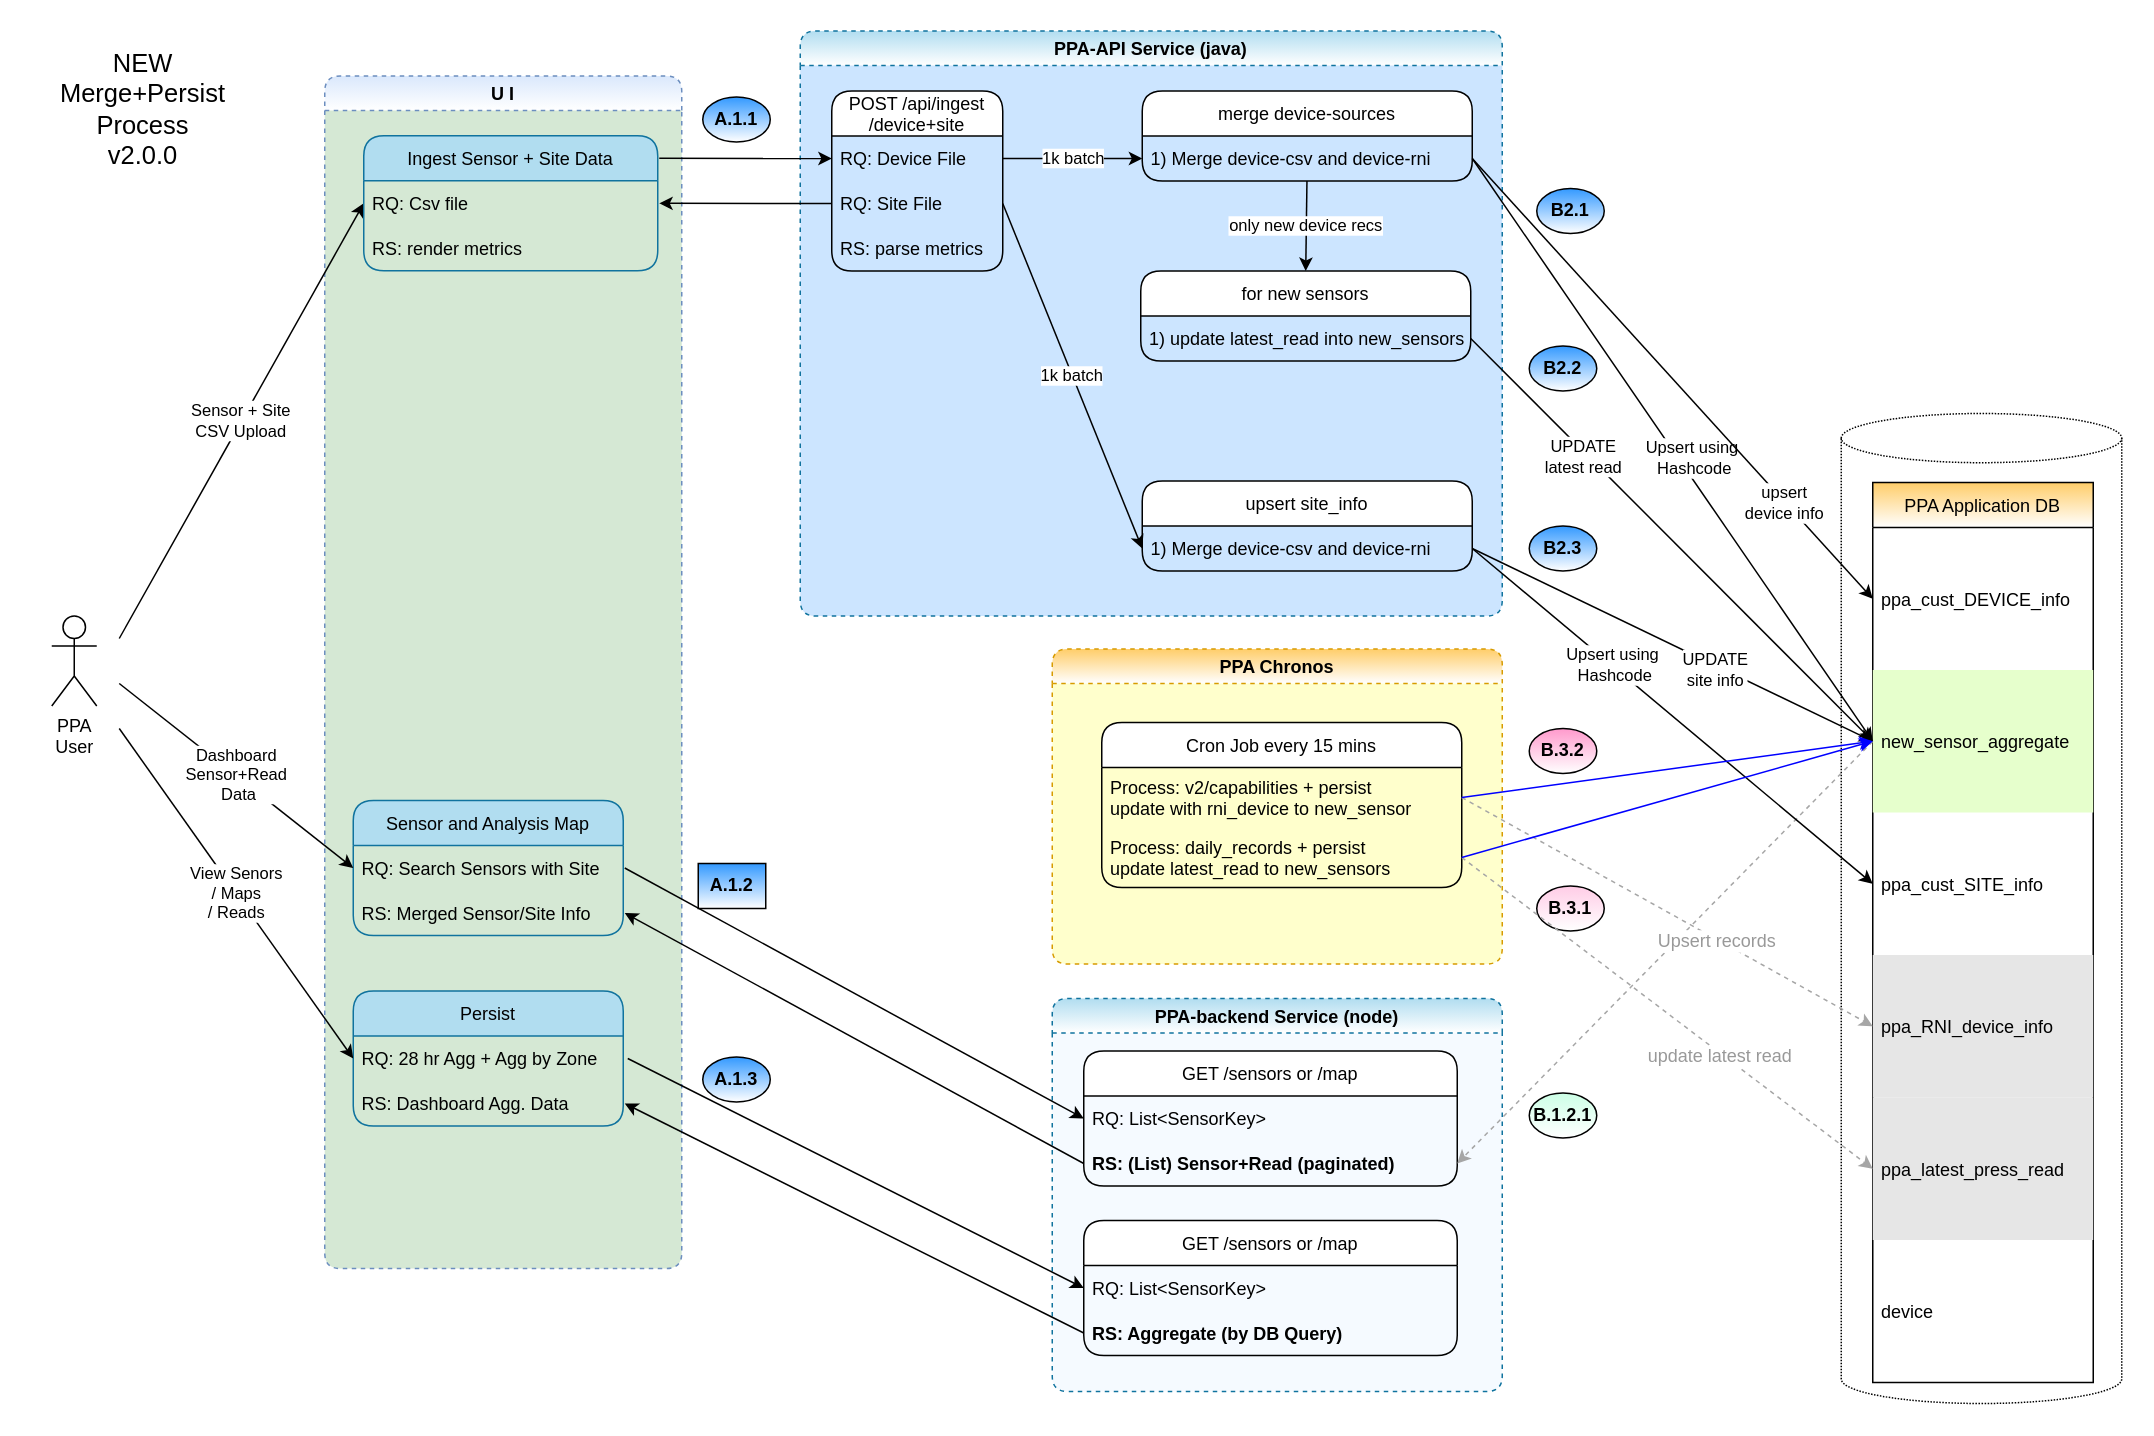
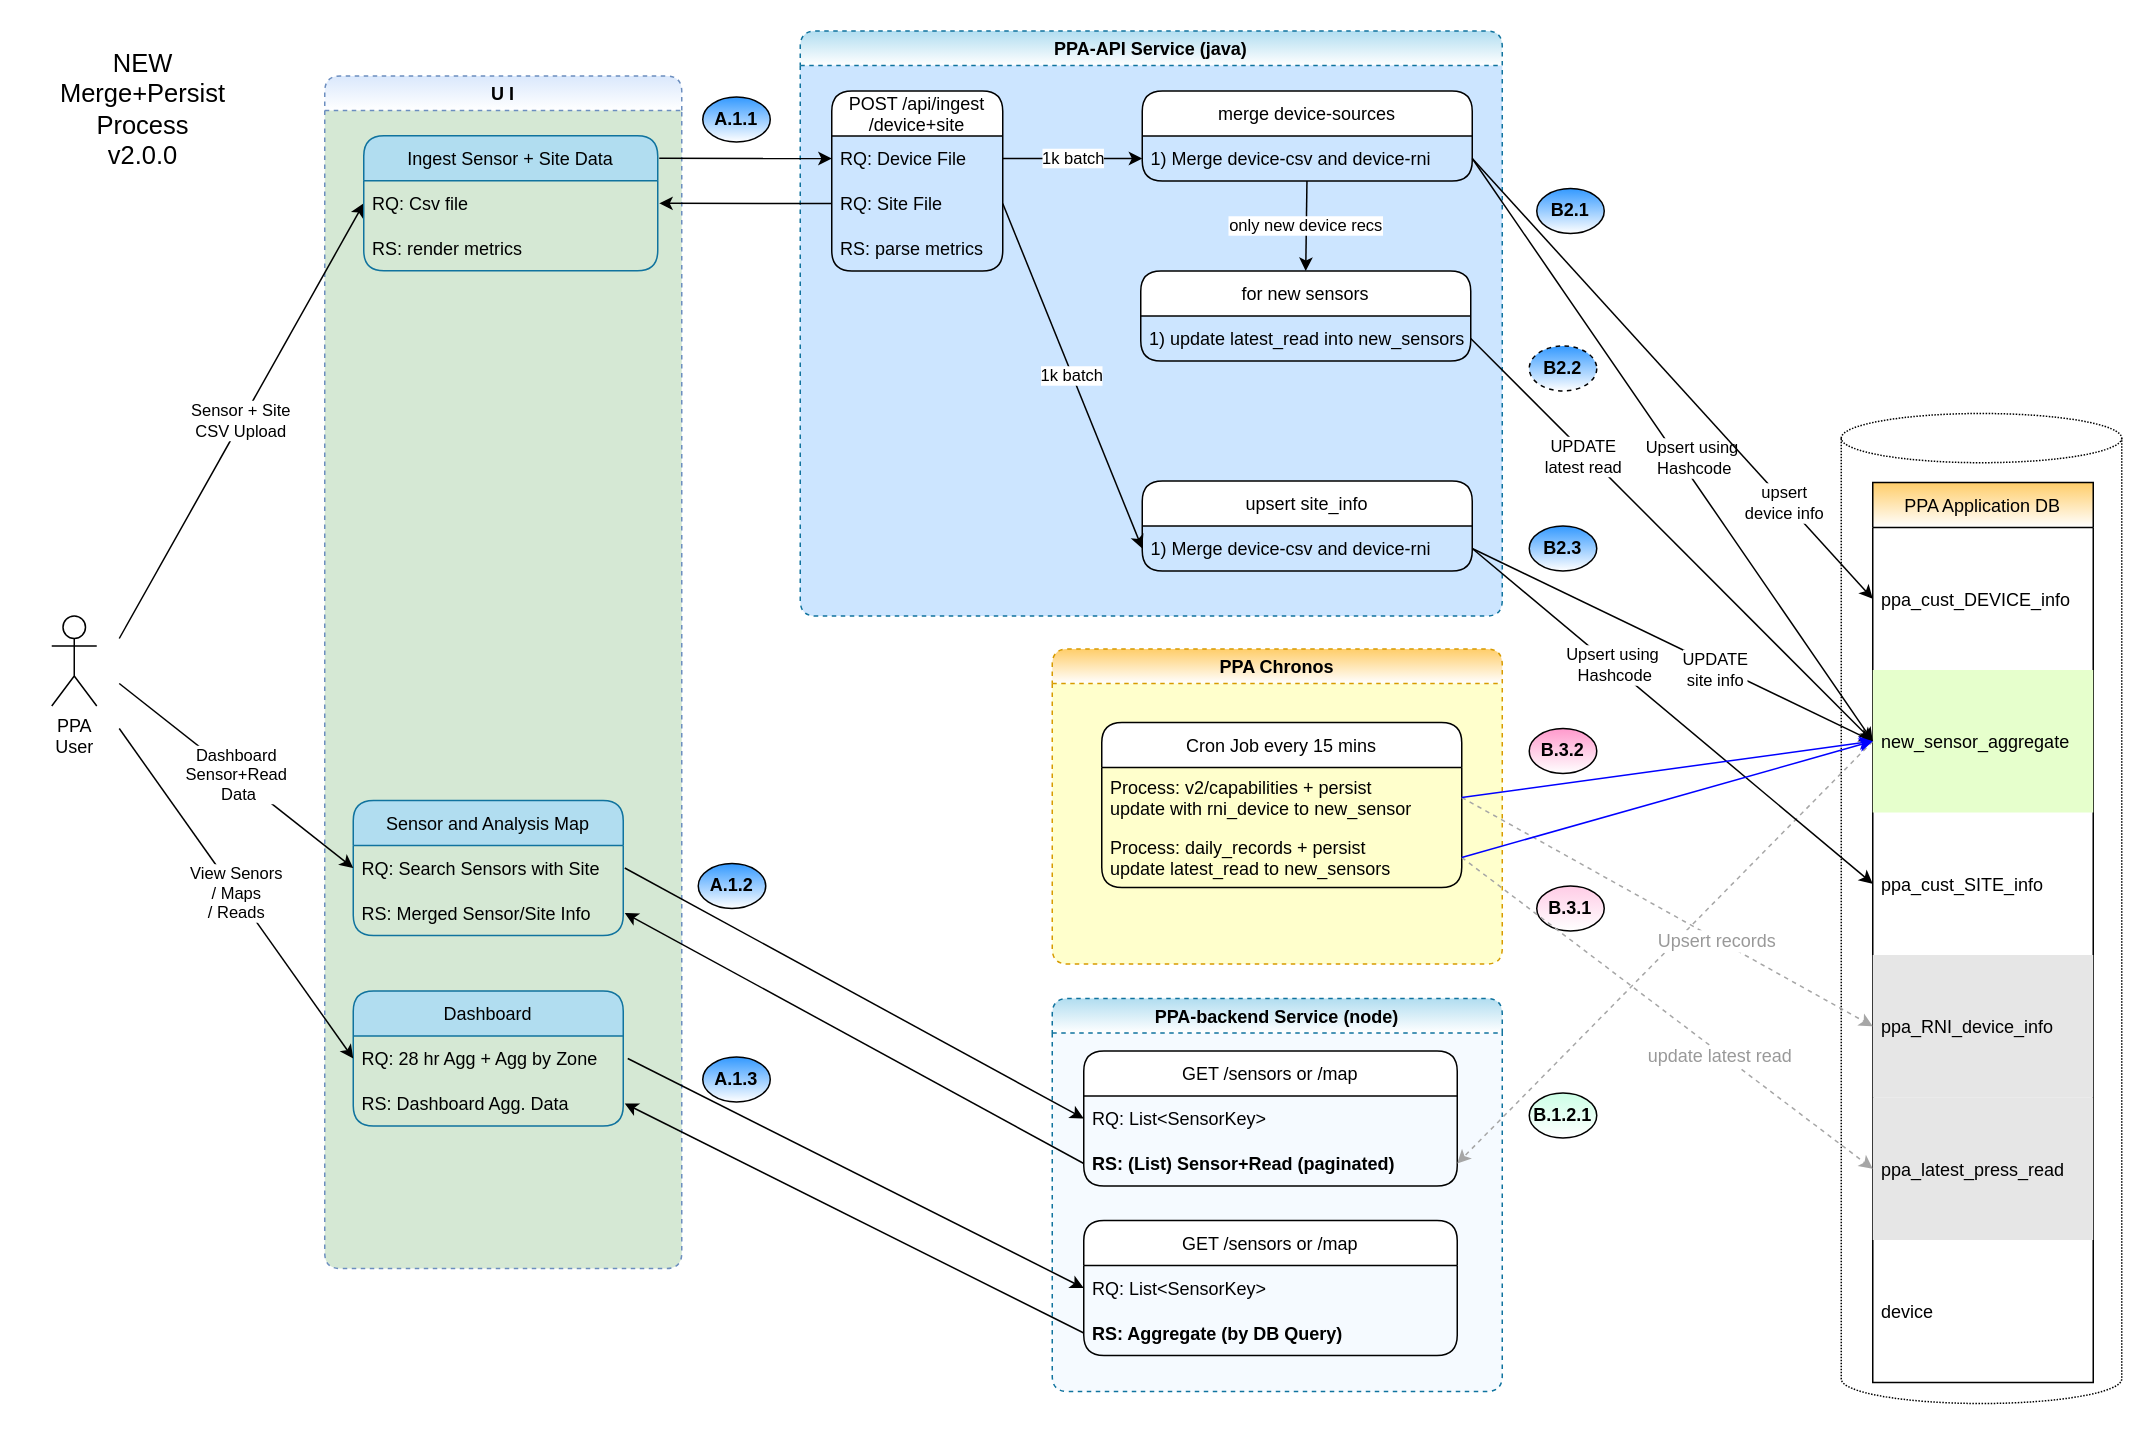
- <mxCell id="66" value="&lt;b&gt;B2.2&lt;br&gt;&lt;/b&gt;" style="ellipse;whiteSpace=wrap;html=1;gradientColor=#ffffff;fillColor=#3399FF;" parent="1" vertex="1"><mxGeometry x="1019" y="230" width="45" height="30" as="geometry" /></mxCell>
+ <mxCell id="66" value="&lt;b&gt;B2.2&lt;br&gt;&lt;/b&gt;" style="ellipse;whiteSpace=wrap;html=1;gradientColor=#ffffff;fillColor=#3399FF;dashed=1;" parent="1" vertex="1"><mxGeometry x="1019" y="230" width="45" height="30" as="geometry" /></mxCell>
- <mxCell id="40" value="&lt;b&gt;A.1.2&lt;/b&gt;" style="whiteSpace=wrap;html=1;gradientColor=#ffffff;fillColor=#3399FF;rounded=0;" parent="1" vertex="1"><mxGeometry x="465" y="575" width="45" height="30" as="geometry" /></mxCell>
+ <mxCell id="40" value="&lt;b&gt;A.1.2&lt;/b&gt;" style="ellipse;whiteSpace=wrap;html=1;gradientColor=#ffffff;fillColor=#3399FF;" parent="1" vertex="1"><mxGeometry x="465" y="575" width="45" height="30" as="geometry" /></mxCell>
- <mxCell id="32" value="Persist" style="swimlane;fontStyle=0;childLayout=stackLayout;horizontal=1;startSize=30;horizontalStack=0;resizeParent=1;resizeParentMax=0;resizeLast=0;collapsible=1;marginBottom=0;rounded=1;labelBackgroundColor=none;fillColor=#b1ddf0;strokeColor=#10739e;" parent="24" vertex="1"><mxGeometry x="19" y="610" width="180" height="90" as="geometry" /></mxCell>
+ <mxCell id="32" value="Dashboard" style="swimlane;fontStyle=0;childLayout=stackLayout;horizontal=1;startSize=30;horizontalStack=0;resizeParent=1;resizeParentMax=0;resizeLast=0;collapsible=1;marginBottom=0;rounded=1;labelBackgroundColor=none;fillColor=#b1ddf0;strokeColor=#10739e;" parent="24" vertex="1"><mxGeometry x="19" y="610" width="180" height="90" as="geometry" /></mxCell>
